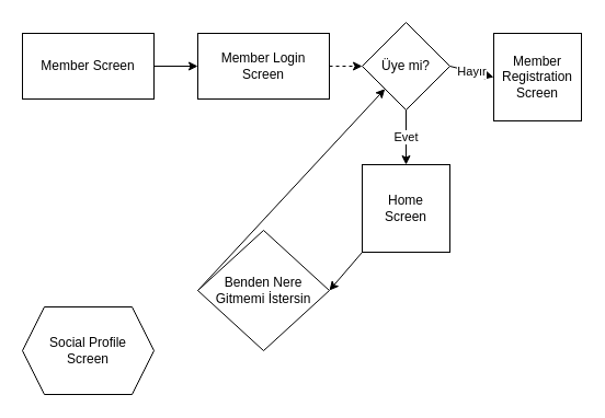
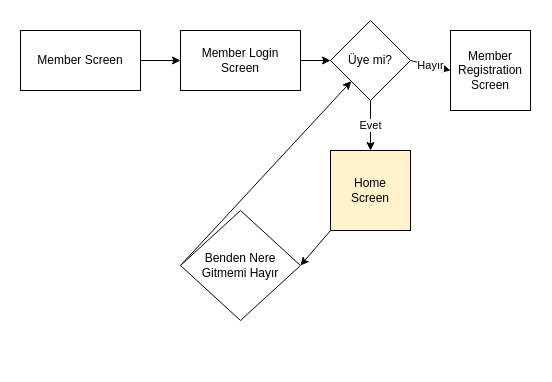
- <mxCell id="5" value="" style="endArrow=classic;html=1;rounded=0;exitX=1;exitY=0.5;exitDx=0;exitDy=0;dashed=1;" edge="1" parent="1" source="4" target="6"><mxGeometry width="50" height="50" relative="1" as="geometry"><mxPoint x="400" y="230" as="sourcePoint" /><mxPoint x="410" y="60" as="targetPoint" /></mxGeometry></mxCell>
+ <mxCell id="5" value="" style="endArrow=classic;html=1;rounded=0;exitX=1;exitY=0.5;exitDx=0;exitDy=0;" edge="1" parent="1" source="4" target="6"><mxGeometry width="50" height="50" relative="1" as="geometry"><mxPoint x="400" y="230" as="sourcePoint" /><mxPoint x="410" y="60" as="targetPoint" /></mxGeometry></mxCell>
- <mxCell id="10" value="Home &lt;br&gt;Screen" style="whiteSpace=wrap;html=1;aspect=fixed;" vertex="1" parent="1"><mxGeometry x="330" y="150" width="80" height="80" as="geometry" /></mxCell>
+ <mxCell id="10" value="Home &lt;br&gt;Screen" style="whiteSpace=wrap;html=1;aspect=fixed;fillColor=#fff2cc;" vertex="1" parent="1"><mxGeometry x="330" y="150" width="80" height="80" as="geometry" /></mxCell>
- <mxCell id="12" value="Benden Nere &lt;br&gt;Gitmemi İstersin" style="rhombus;whiteSpace=wrap;html=1;" vertex="1" parent="1"><mxGeometry x="180" y="210" width="120" height="110" as="geometry" /></mxCell>
+ <mxCell id="12" value="Benden Nere &lt;br&gt;Gitmemi Hayır" style="rhombus;whiteSpace=wrap;html=1;" vertex="1" parent="1"><mxGeometry x="180" y="210" width="120" height="110" as="geometry" /></mxCell>
- <mxCell id="11" value="Social Profile&lt;br&gt;Screen" style="shape=hexagon;perimeter=hexagonPerimeter2;whiteSpace=wrap;html=1;fixedSize=1;" vertex="1" parent="1"><mxGeometry x="20" y="280" width="120" height="80" as="geometry" /></mxCell>
